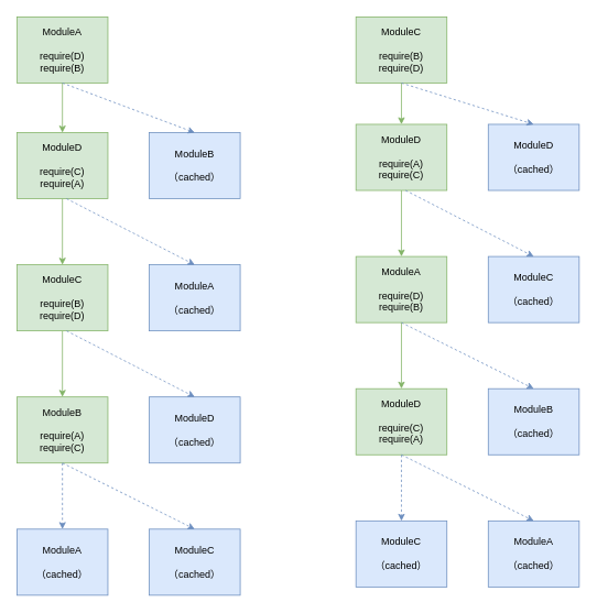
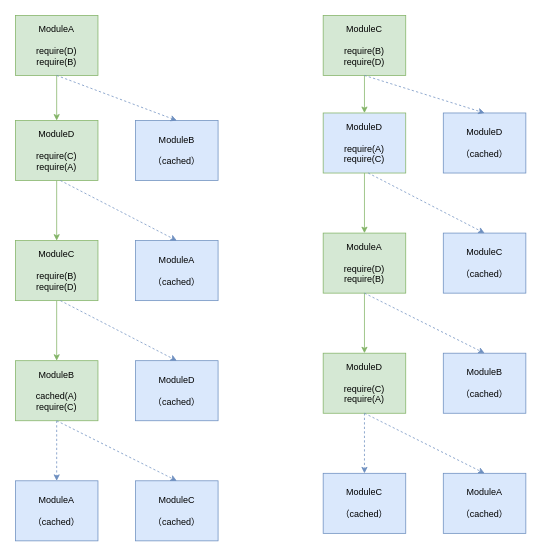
- <mxCell id="9" value="ModuleD&lt;br&gt;&lt;br&gt;require(A)&lt;br&gt;require(C)" style="rounded=0;whiteSpace=wrap;html=1;fillColor=#d5e8d4;strokeColor=#82b366;" vertex="1" parent="1"><mxGeometry x="430" y="150" width="110" height="80" as="geometry" /></mxCell>
+ <mxCell id="9" value="ModuleD&lt;br&gt;&lt;br&gt;require(A)&lt;br&gt;require(C)" style="rounded=0;whiteSpace=wrap;html=1;fillColor=#dae8fc;strokeColor=#82b366;" vertex="1" parent="1"><mxGeometry x="430" y="150" width="110" height="80" as="geometry" /></mxCell>
- <mxCell id="18" value="ModuleB&lt;br&gt;&lt;br&gt;require(A)&lt;br&gt;require(C)" style="rounded=0;whiteSpace=wrap;html=1;fillColor=#d5e8d4;strokeColor=#82b366;" vertex="1" parent="1"><mxGeometry x="20" y="480" width="110" height="80" as="geometry" /></mxCell>
+ <mxCell id="18" value="ModuleB&lt;br&gt;&lt;br&gt;cached(A)&lt;br&gt;require(C)" style="rounded=0;whiteSpace=wrap;html=1;fillColor=#d5e8d4;strokeColor=#82b366;" vertex="1" parent="1"><mxGeometry x="20" y="480" width="110" height="80" as="geometry" /></mxCell>
